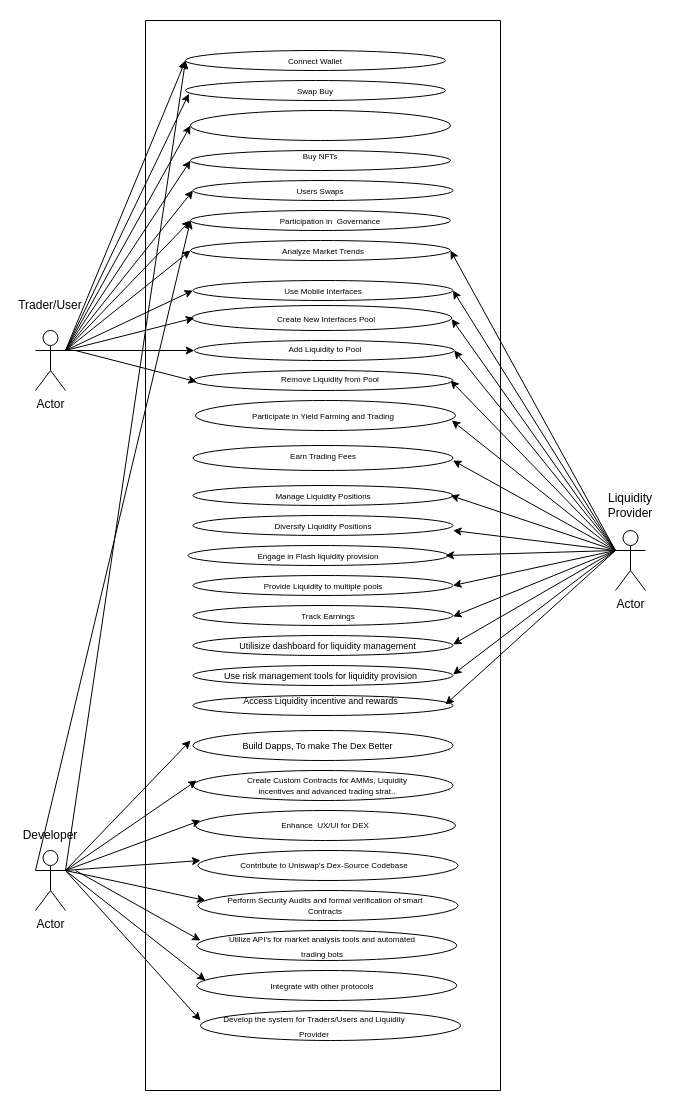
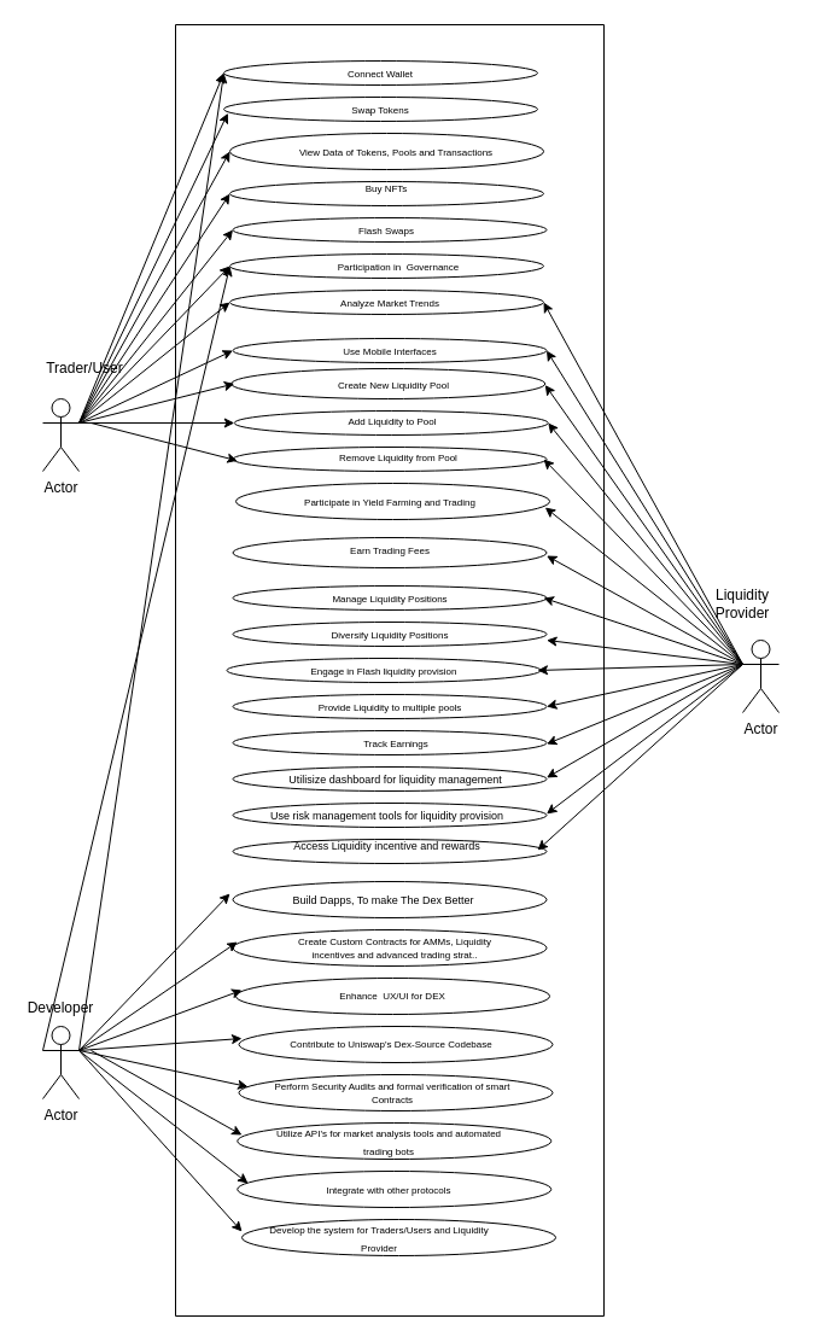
- <mxCell id="13" value="&lt;font style=&quot;font-size: 8px;&quot;&gt;Swap Buy&lt;/font&gt;" style="text;html=1;align=center;verticalAlign=middle;whiteSpace=wrap;rounded=0;" vertex="1" parent="5"><mxGeometry x="100" y="60" width="140" height="20" as="geometry" /></mxCell>
+ <mxCell id="13" value="&lt;font style=&quot;font-size: 8px;&quot;&gt;Swap Tokens&lt;/font&gt;" style="text;html=1;align=center;verticalAlign=middle;whiteSpace=wrap;rounded=0;" vertex="1" parent="5"><mxGeometry x="100" y="60" width="140" height="20" as="geometry" /></mxCell>
+ <mxCell id="14" value="&lt;font style=&quot;font-size: 8px;&quot;&gt;View Data of Tokens, Pools and Transactions&lt;/font&gt;" style="text;html=1;align=center;verticalAlign=middle;whiteSpace=wrap;rounded=0;" vertex="1" parent="5"><mxGeometry x="97.5" y="90" width="170" height="30" as="geometry" /></mxCell>
- <mxCell id="16" value="&lt;font style=&quot;font-size: 8px;&quot;&gt;Users Swaps&lt;/font&gt;" style="text;html=1;align=center;verticalAlign=middle;whiteSpace=wrap;rounded=0;" vertex="1" parent="5"><mxGeometry x="105" y="155" width="140" height="30" as="geometry" /></mxCell>
+ <mxCell id="16" value="&lt;font style=&quot;font-size: 8px;&quot;&gt;Flash Swaps&lt;/font&gt;" style="text;html=1;align=center;verticalAlign=middle;whiteSpace=wrap;rounded=0;" vertex="1" parent="5"><mxGeometry x="105" y="155" width="140" height="30" as="geometry" /></mxCell>
- <mxCell id="77" value="Trader/User" style="text;html=1;align=center;verticalAlign=middle;whiteSpace=wrap;rounded=0;" vertex="1" parent="1"><mxGeometry x="20" y="290" width="60" height="30" as="geometry" /></mxCell>
+ <mxCell id="77" value="Trader/User" style="text;html=1;align=center;verticalAlign=middle;whiteSpace=wrap;rounded=0;" vertex="1" parent="1"><mxGeometry x="40" y="290" width="60" height="30" as="geometry" /></mxCell>
- <mxCell id="34" value="&lt;font style=&quot;font-size: 8px;&quot;&gt;Create New Interfaces Pool&lt;/font&gt;" style="text;html=1;align=center;verticalAlign=middle;whiteSpace=wrap;rounded=0;" vertex="1" parent="5"><mxGeometry x="101.25" y="282.5" width="160" height="30" as="geometry" /></mxCell>
+ <mxCell id="34" value="&lt;font style=&quot;font-size: 8px;&quot;&gt;Create New Liquidity Pool&lt;/font&gt;" style="text;html=1;align=center;verticalAlign=middle;whiteSpace=wrap;rounded=0;" vertex="1" parent="5"><mxGeometry x="101.25" y="282.5" width="160" height="30" as="geometry" /></mxCell>
- <mxCell id="79" value="Liquidity Provider" style="text;html=1;align=center;verticalAlign=middle;whiteSpace=wrap;rounded=0;" vertex="1" parent="1"><mxGeometry x="600" y="490" width="60" height="30" as="geometry" /></mxCell>
+ <mxCell id="79" value="Liquidity Provider" style="text;html=1;align=center;verticalAlign=middle;whiteSpace=wrap;rounded=0;" vertex="1" parent="1"><mxGeometry x="585" y="485" width="60" height="30" as="geometry" /></mxCell>
